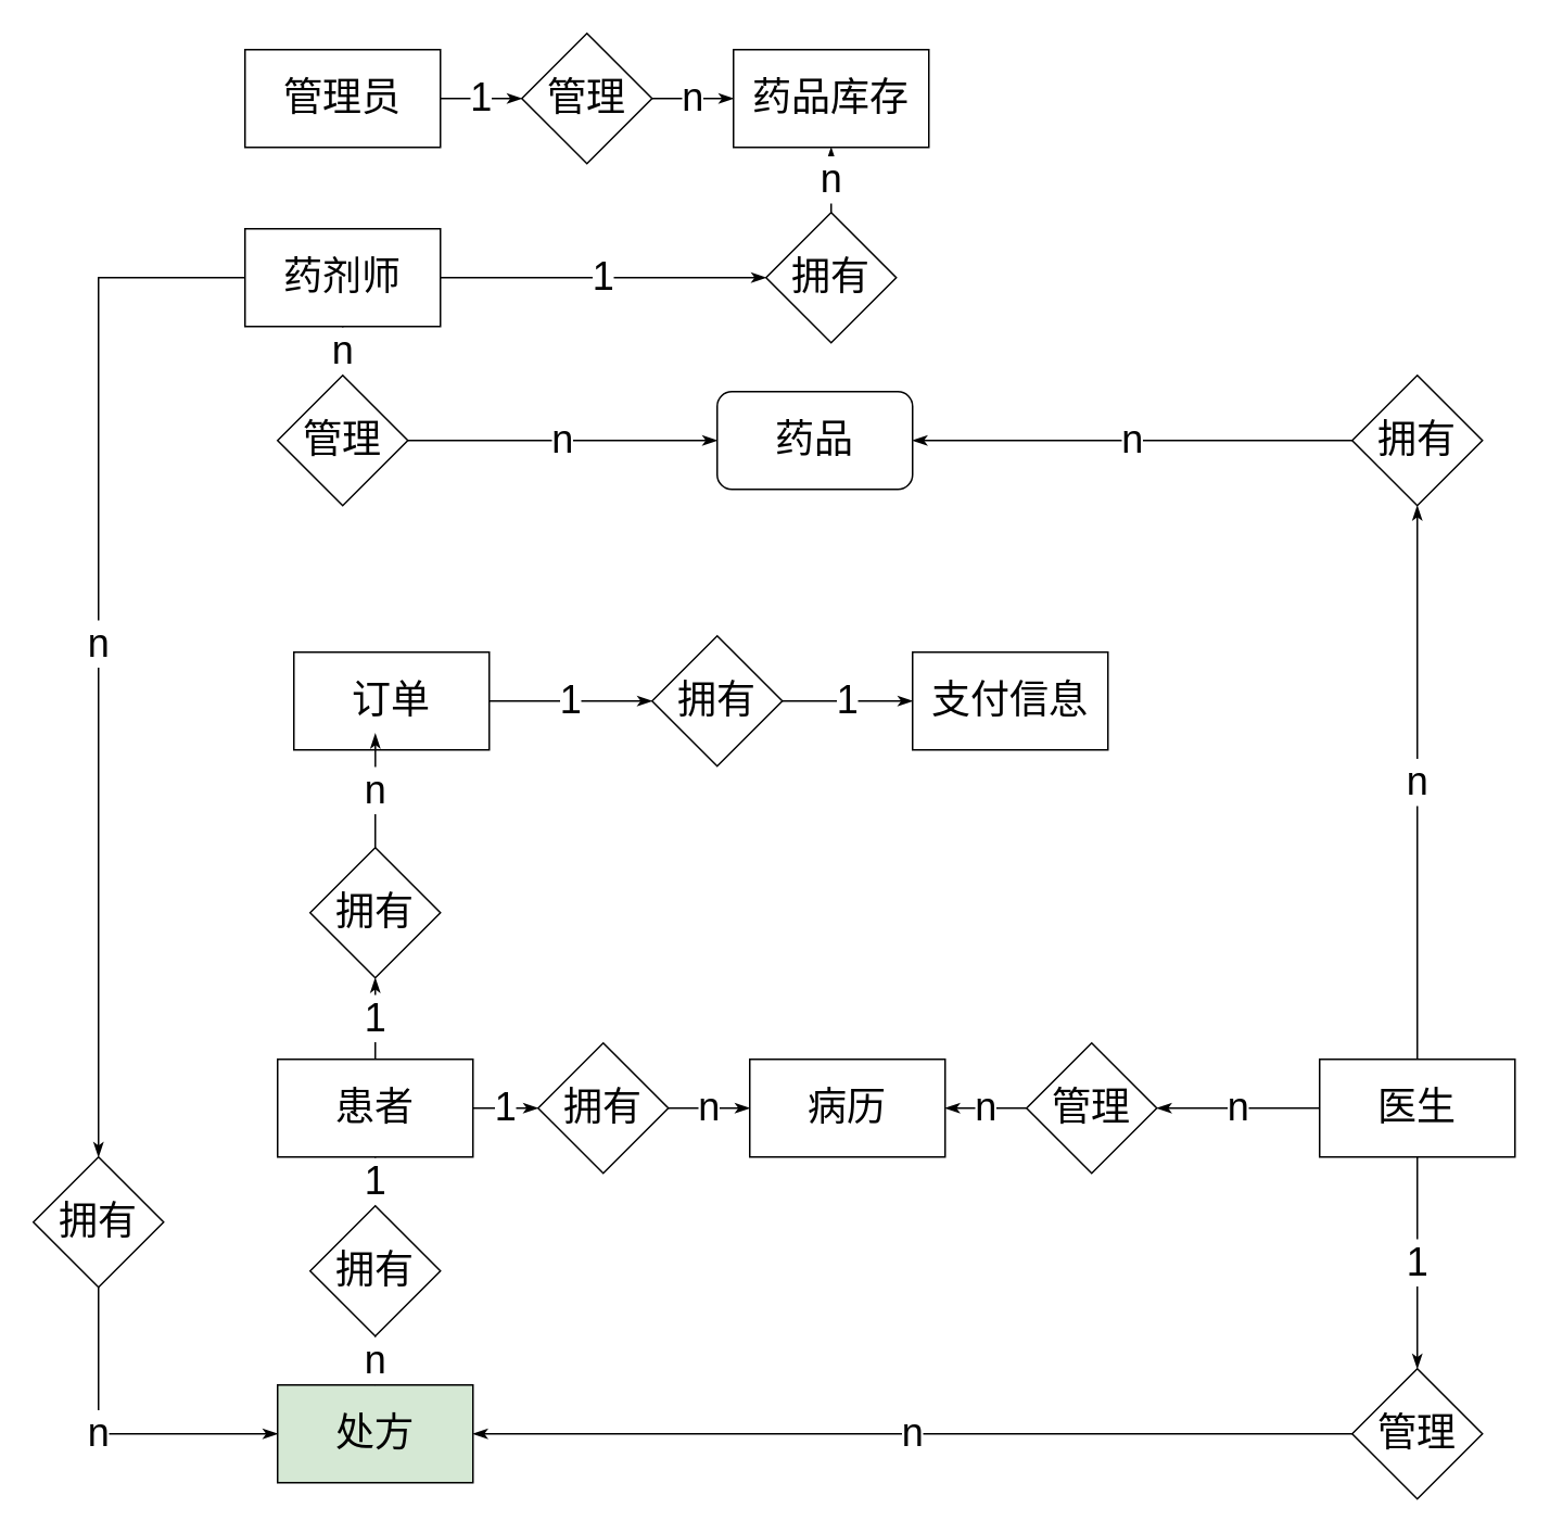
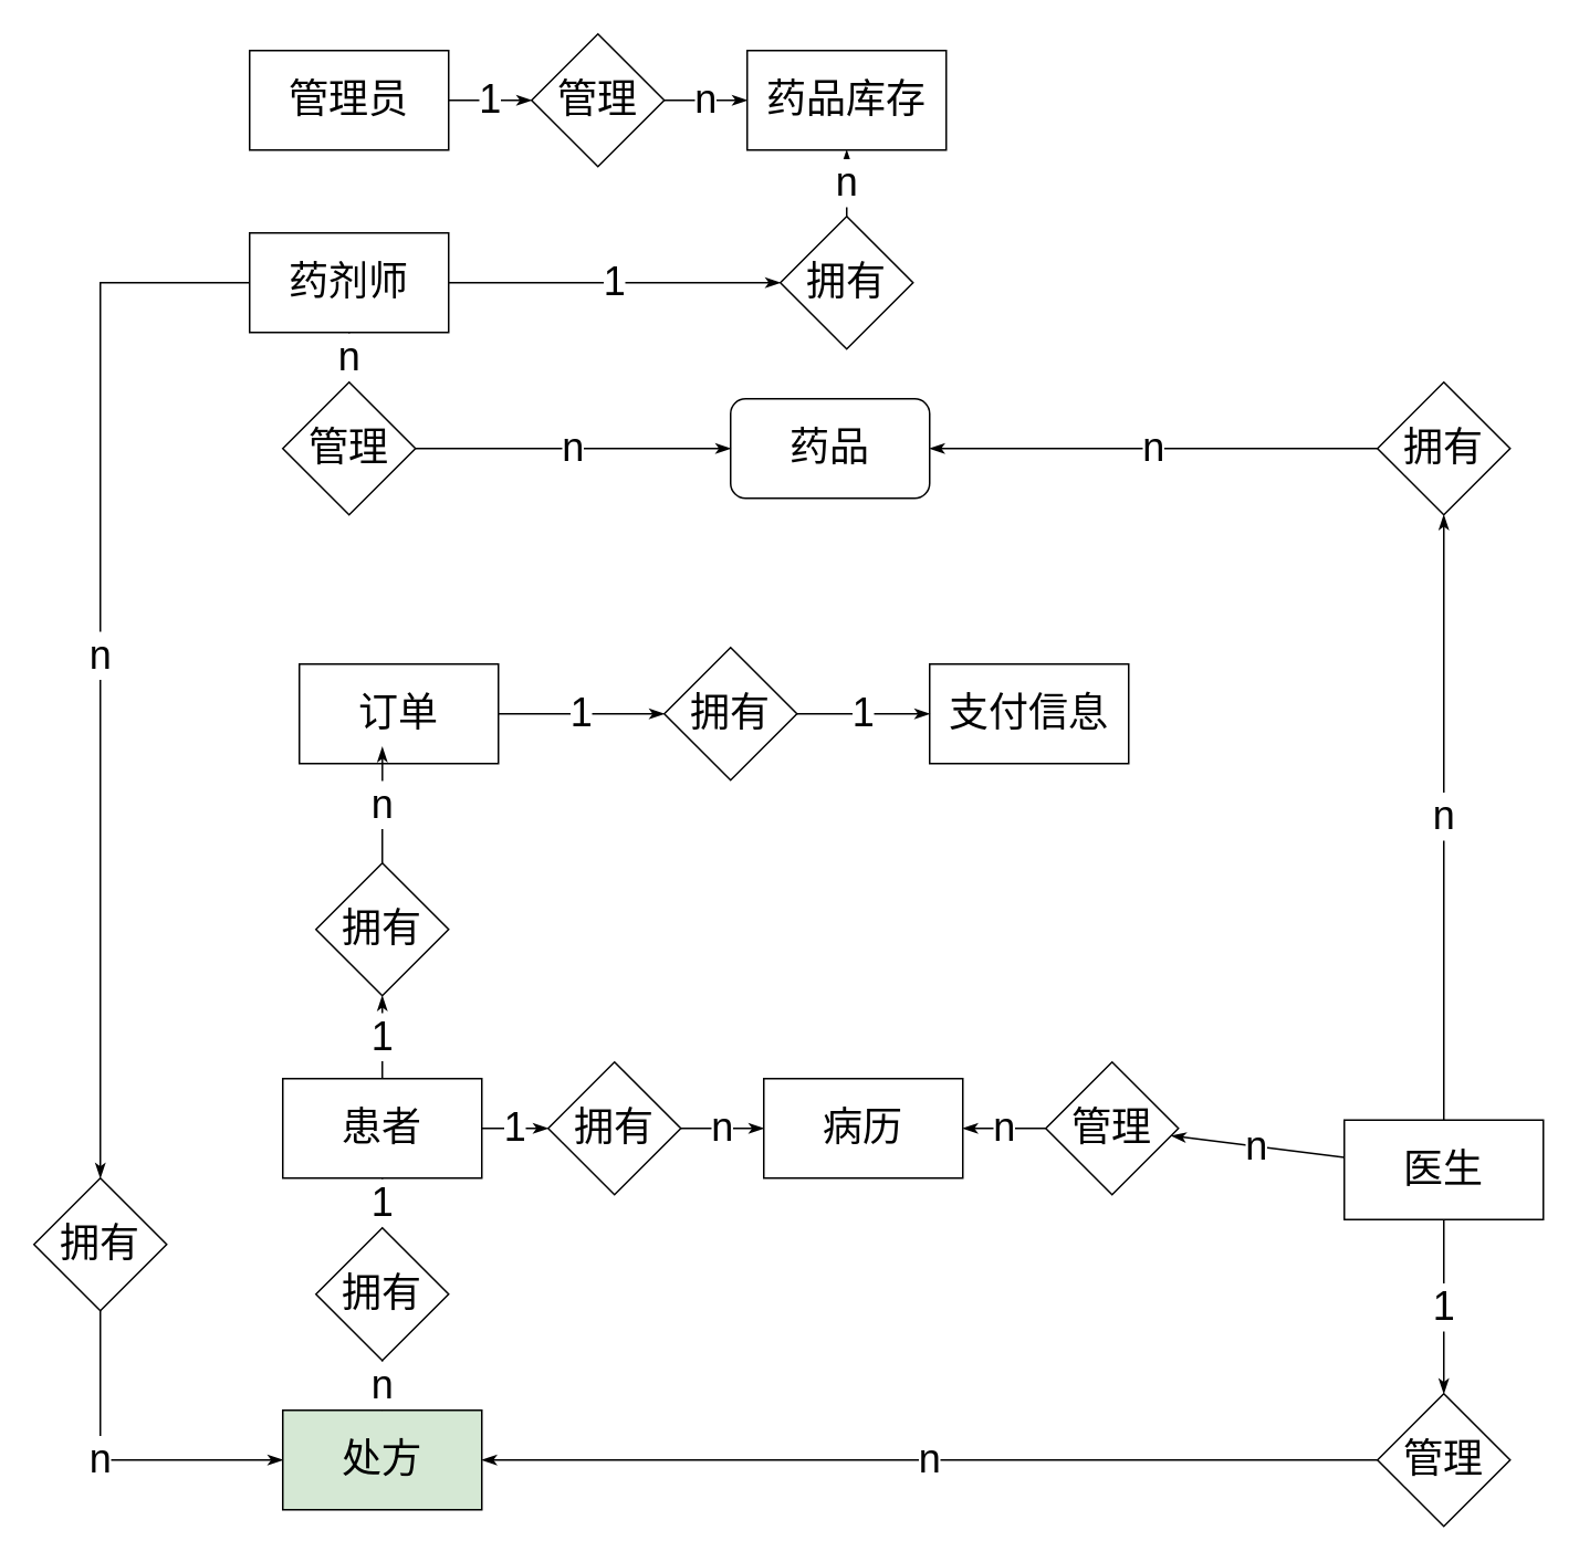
- <mxCell id="13" value="医生" style="rounded=0;whiteSpace=wrap;html=1;fontSize=24;" parent="1" vertex="1"><mxGeometry x="810" y="650" width="120" height="60" as="geometry" /></mxCell>
+ <mxCell id="13" value="医生" style="rounded=0;whiteSpace=wrap;html=1;fontSize=24;" parent="1" vertex="1"><mxGeometry x="810" y="675" width="120" height="60" as="geometry" /></mxCell>
